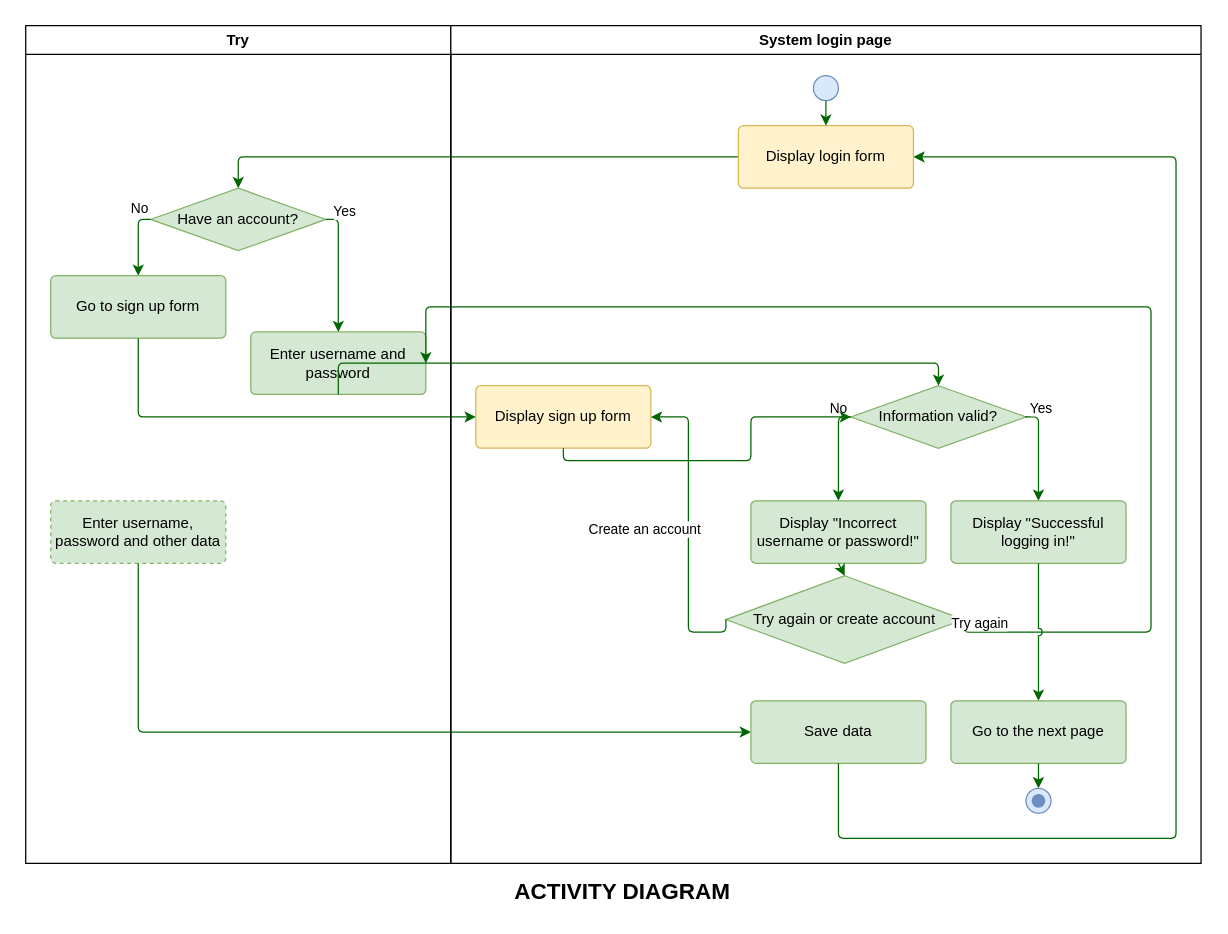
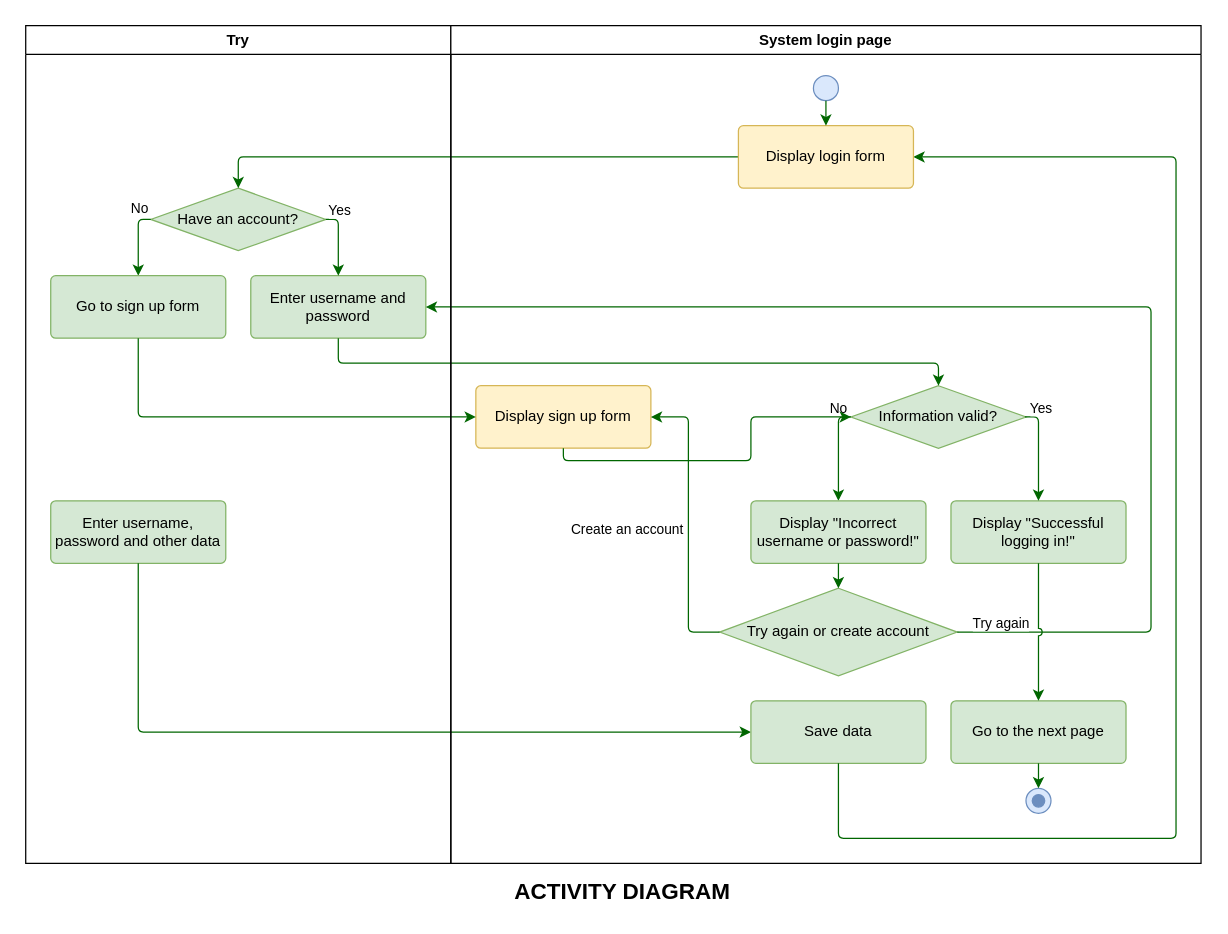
- <mxCell id="7" value="Enter username and password" style="rounded=1;whiteSpace=wrap;html=1;strokeColor=#82b366;fillColor=#d5e8d4;arcSize=8;" vertex="1" parent="1"><mxGeometry x="200" y="265" width="140" height="50" as="geometry" /></mxCell>
+ <mxCell id="7" value="Enter username and password" style="rounded=1;whiteSpace=wrap;html=1;strokeColor=#82b366;fillColor=#d5e8d4;arcSize=8;" vertex="1" parent="1"><mxGeometry x="200" y="220" width="140" height="50" as="geometry" /></mxCell>
- <mxCell id="32" value="Enter username, password and other data" style="rounded=1;whiteSpace=wrap;html=1;strokeColor=#82b366;fillColor=#d5e8d4;arcSize=8;dashed=1;" vertex="1" parent="1"><mxGeometry x="40" y="400" width="140" height="50" as="geometry" /></mxCell>
+ <mxCell id="32" value="Enter username, password and other data" style="rounded=1;whiteSpace=wrap;html=1;strokeColor=#82b366;fillColor=#d5e8d4;arcSize=8;" vertex="1" parent="1"><mxGeometry x="40" y="400" width="140" height="50" as="geometry" /></mxCell>
- <mxCell id="25" value="Try again or create account" style="rhombus;whiteSpace=wrap;html=1;strokeColor=#82b366;fillColor=#d5e8d4;" vertex="1" parent="1"><mxGeometry x="580" y="460" width="190" height="70" as="geometry" /></mxCell>
+ <mxCell id="25" value="Try again or create account" style="rhombus;whiteSpace=wrap;html=1;strokeColor=#82b366;fillColor=#d5e8d4;" vertex="1" parent="1"><mxGeometry x="575" y="470" width="190" height="70" as="geometry" /></mxCell>
